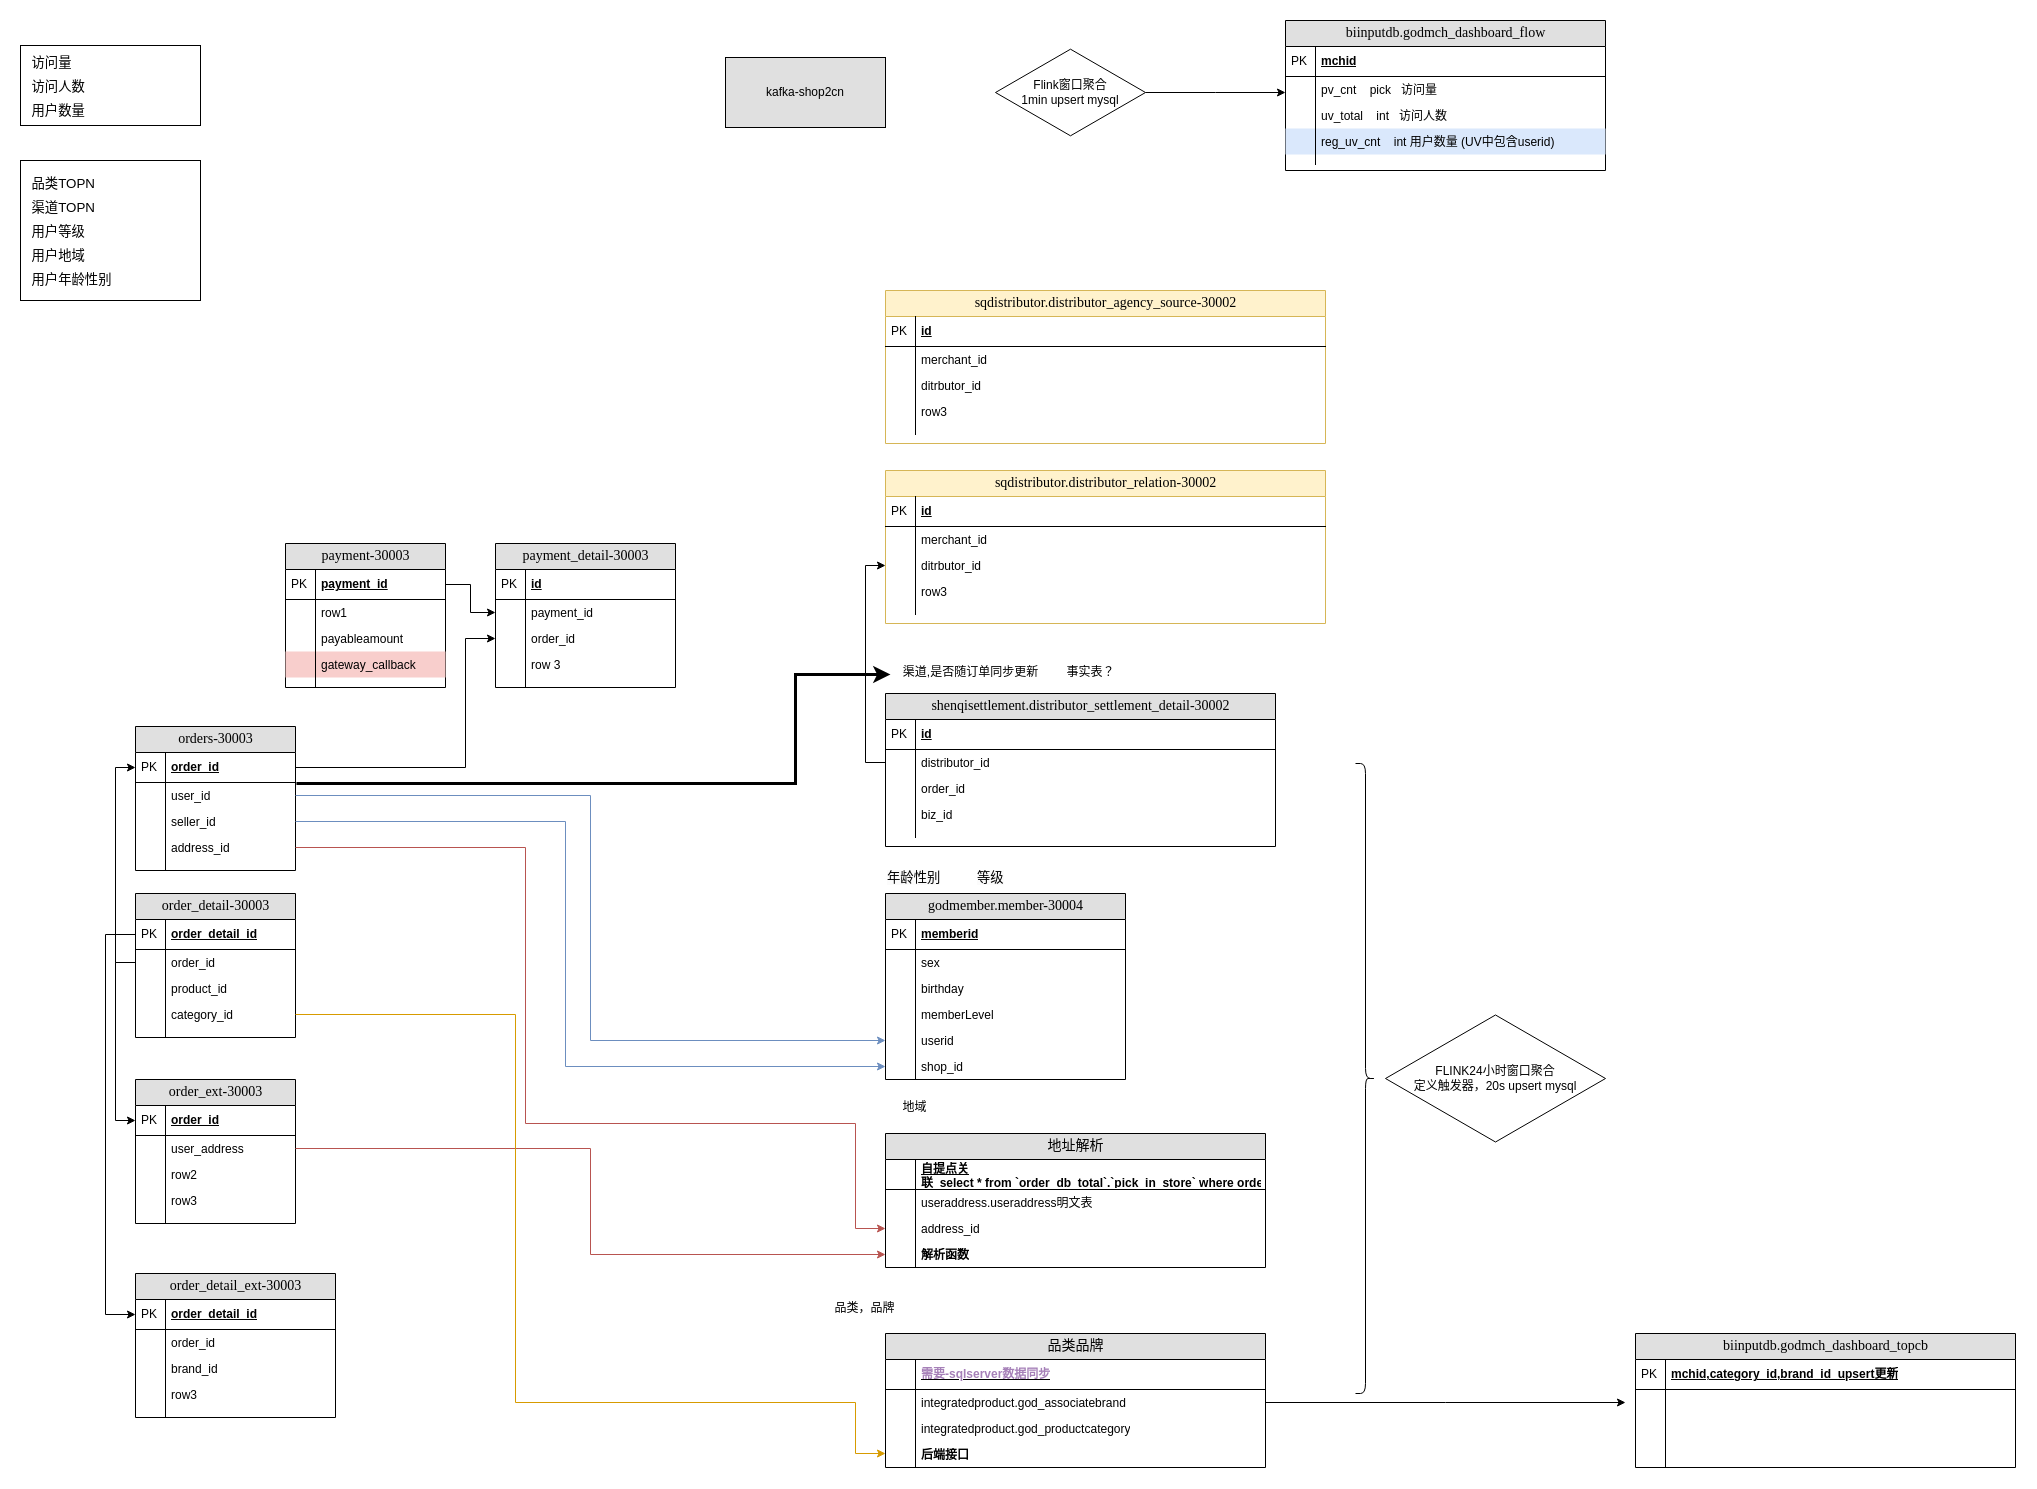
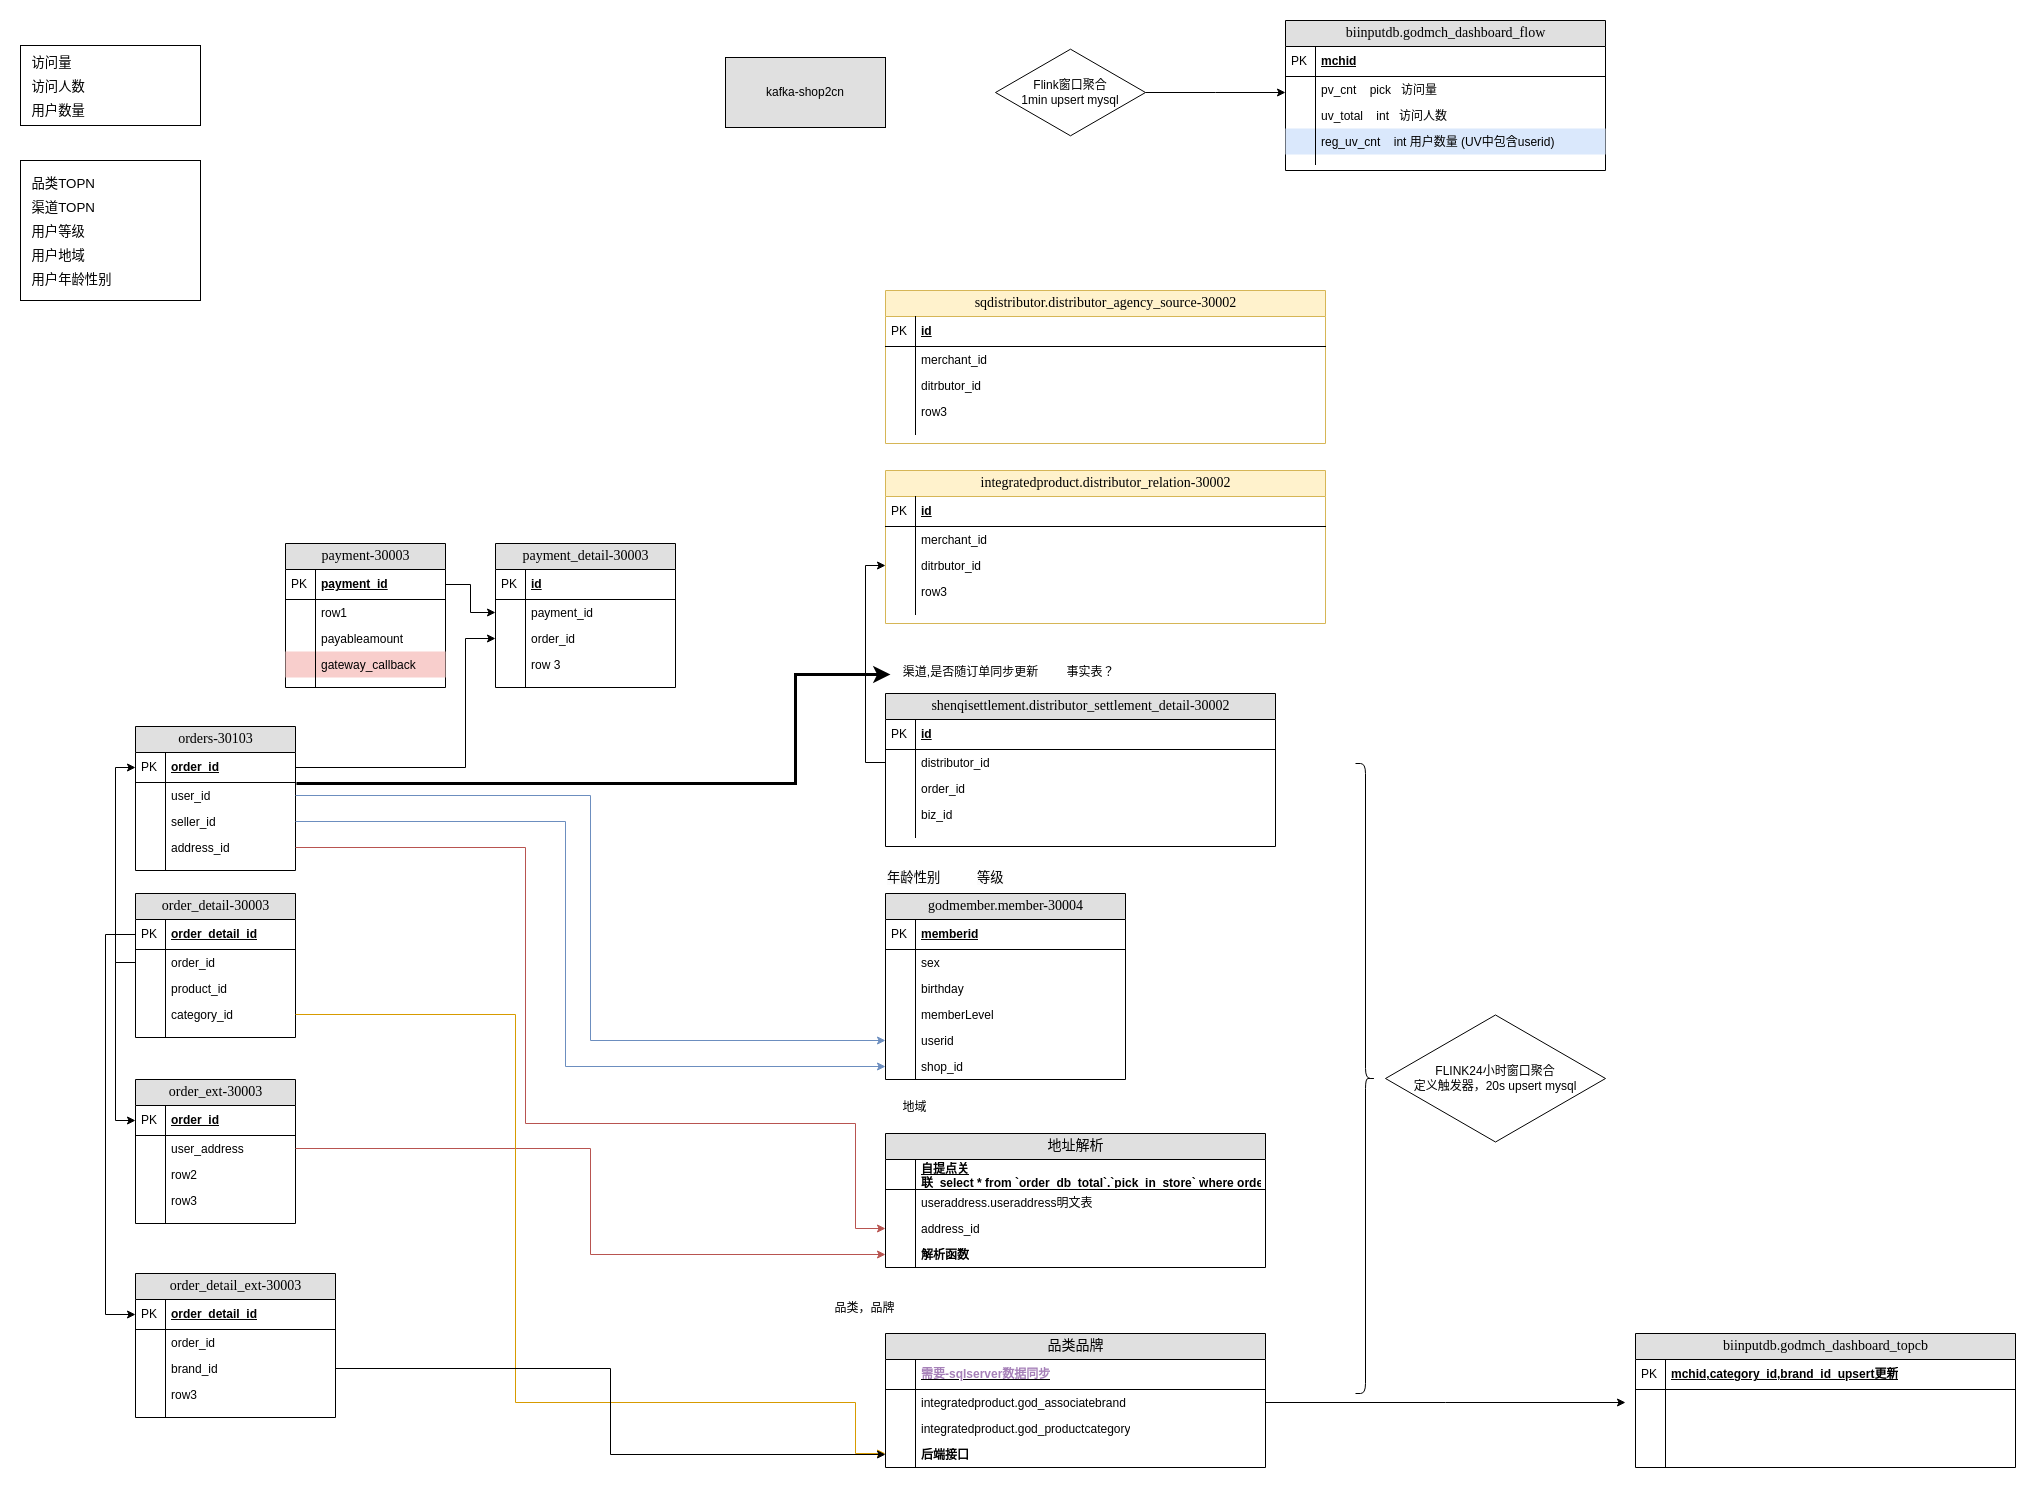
- <mxCell id="161" value="sqdistributor.distributor_relation-30002" style="swimlane;html=1;fontStyle=0;childLayout=stackLayout;horizontal=1;startSize=26;fillColor=#fff2cc;horizontalStack=0;resizeParent=1;resizeLast=0;collapsible=1;marginBottom=0;swimlaneFillColor=#ffffff;align=center;rounded=0;shadow=0;comic=0;labelBackgroundColor=none;strokeWidth=1;fontFamily=Verdana;fontSize=14;strokeColor=#d6b656;" vertex="1" parent="1"><mxGeometry x="885" y="470" width="440" height="153" as="geometry" /></mxCell>
+ <mxCell id="161" value="integratedproduct.distributor_relation-30002" style="swimlane;html=1;fontStyle=0;childLayout=stackLayout;horizontal=1;startSize=26;fillColor=#fff2cc;horizontalStack=0;resizeParent=1;resizeLast=0;collapsible=1;marginBottom=0;swimlaneFillColor=#ffffff;align=center;rounded=0;shadow=0;comic=0;labelBackgroundColor=none;strokeWidth=1;fontFamily=Verdana;fontSize=14;strokeColor=#d6b656;" vertex="1" parent="1"><mxGeometry x="885" y="470" width="440" height="153" as="geometry" /></mxCell>
- <mxCell id="31" value="orders-30003" style="swimlane;html=1;fontStyle=0;childLayout=stackLayout;horizontal=1;startSize=26;fillColor=#e0e0e0;horizontalStack=0;resizeParent=1;resizeLast=0;collapsible=1;marginBottom=0;swimlaneFillColor=#ffffff;align=center;rounded=0;shadow=0;comic=0;labelBackgroundColor=none;strokeWidth=1;fontFamily=Verdana;fontSize=14" vertex="1" parent="1"><mxGeometry x="135" y="726" width="160" height="144" as="geometry" /></mxCell>
+ <mxCell id="31" value="orders-30103" style="swimlane;html=1;fontStyle=0;childLayout=stackLayout;horizontal=1;startSize=26;fillColor=#e0e0e0;horizontalStack=0;resizeParent=1;resizeLast=0;collapsible=1;marginBottom=0;swimlaneFillColor=#ffffff;align=center;rounded=0;shadow=0;comic=0;labelBackgroundColor=none;strokeWidth=1;fontFamily=Verdana;fontSize=14" vertex="1" parent="1"><mxGeometry x="135" y="726" width="160" height="144" as="geometry" /></mxCell>
+ <mxCell id="143" style="edgeStyle=orthogonalEdgeStyle;rounded=0;orthogonalLoop=1;jettySize=auto;html=1;entryX=0;entryY=0.5;entryDx=0;entryDy=0;" edge="1" parent="1" source="109" target="140"><mxGeometry relative="1" as="geometry" /></mxCell>
